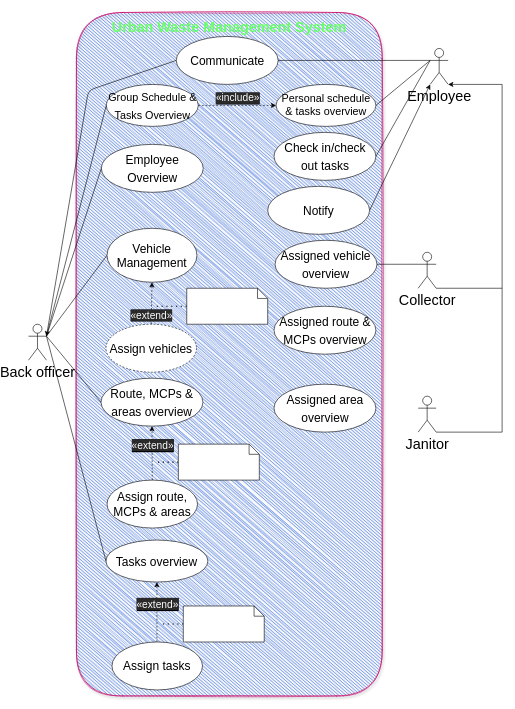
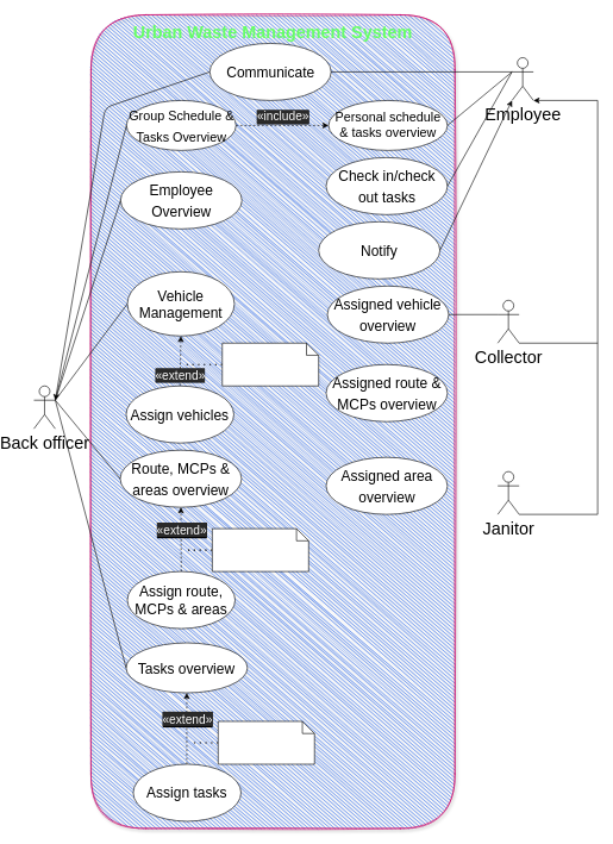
- <mxCell id="21" value="&lt;font style=&quot;font-size: 20px&quot;&gt;Assign vehicles&lt;/font&gt;" style="ellipse;whiteSpace=wrap;html=1;dashed=1;" parent="1" vertex="1"><mxGeometry x="149.25" y="540" width="151" height="80" as="geometry" /></mxCell>
+ <mxCell id="21" value="&lt;font style=&quot;font-size: 20px&quot;&gt;Assign vehicles&lt;/font&gt;" style="ellipse;whiteSpace=wrap;html=1;" parent="1" vertex="1"><mxGeometry x="149.25" y="540" width="151" height="80" as="geometry" /></mxCell>
